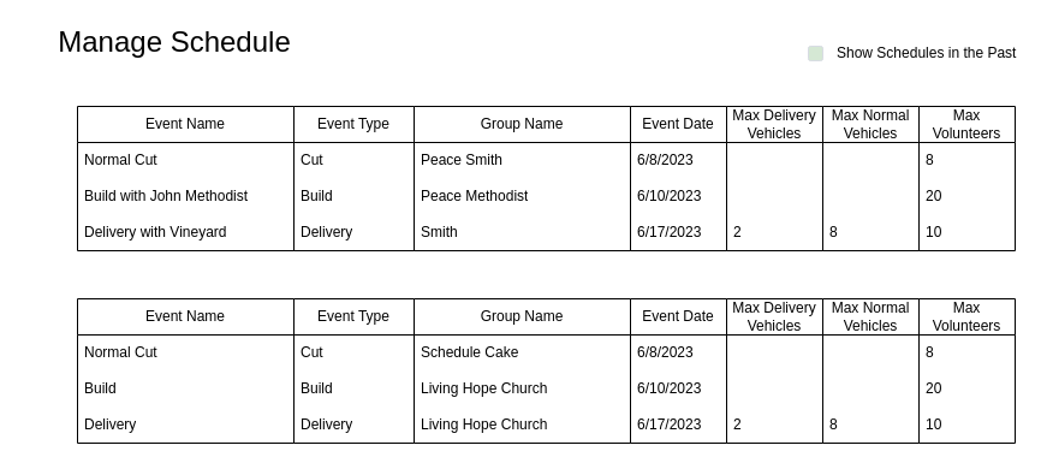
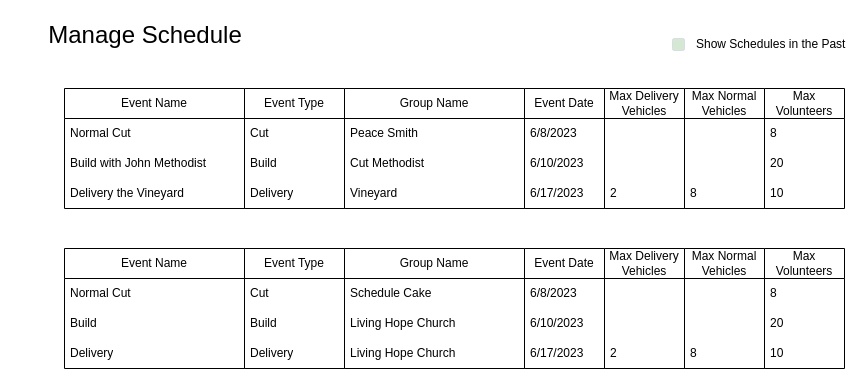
- <mxCell id="12" value="Peace Methodist" style="text;strokeColor=none;fillColor=none;align=left;verticalAlign=middle;spacingLeft=4;spacingRight=4;overflow=hidden;points=[[0,0.5],[1,0.5]];portConstraint=eastwest;rotatable=0;whiteSpace=wrap;html=1;" vertex="1" parent="10"><mxGeometry y="60" width="180" height="30" as="geometry" /></mxCell>
+ <mxCell id="12" value="Cut Methodist" style="text;strokeColor=none;fillColor=none;align=left;verticalAlign=middle;spacingLeft=4;spacingRight=4;overflow=hidden;points=[[0,0.5],[1,0.5]];portConstraint=eastwest;rotatable=0;whiteSpace=wrap;html=1;" vertex="1" parent="10"><mxGeometry y="60" width="180" height="30" as="geometry" /></mxCell>
- <mxCell id="5" value="Delivery with Vineyard" style="text;strokeColor=none;fillColor=none;align=left;verticalAlign=middle;spacingLeft=4;spacingRight=4;overflow=hidden;points=[[0,0.5],[1,0.5]];portConstraint=eastwest;rotatable=0;whiteSpace=wrap;html=1;" vertex="1" parent="2"><mxGeometry y="90" width="180" height="30" as="geometry" /></mxCell>
+ <mxCell id="5" value="Delivery the Vineyard" style="text;strokeColor=none;fillColor=none;align=left;verticalAlign=middle;spacingLeft=4;spacingRight=4;overflow=hidden;points=[[0,0.5],[1,0.5]];portConstraint=eastwest;rotatable=0;whiteSpace=wrap;html=1;" vertex="1" parent="2"><mxGeometry y="90" width="180" height="30" as="geometry" /></mxCell>
- <mxCell id="13" value="Smith" style="text;strokeColor=none;fillColor=none;align=left;verticalAlign=middle;spacingLeft=4;spacingRight=4;overflow=hidden;points=[[0,0.5],[1,0.5]];portConstraint=eastwest;rotatable=0;whiteSpace=wrap;html=1;" vertex="1" parent="10"><mxGeometry y="90" width="180" height="30" as="geometry" /></mxCell>
+ <mxCell id="13" value="Vineyard" style="text;strokeColor=none;fillColor=none;align=left;verticalAlign=middle;spacingLeft=4;spacingRight=4;overflow=hidden;points=[[0,0.5],[1,0.5]];portConstraint=eastwest;rotatable=0;whiteSpace=wrap;html=1;" vertex="1" parent="10"><mxGeometry y="90" width="180" height="30" as="geometry" /></mxCell>
